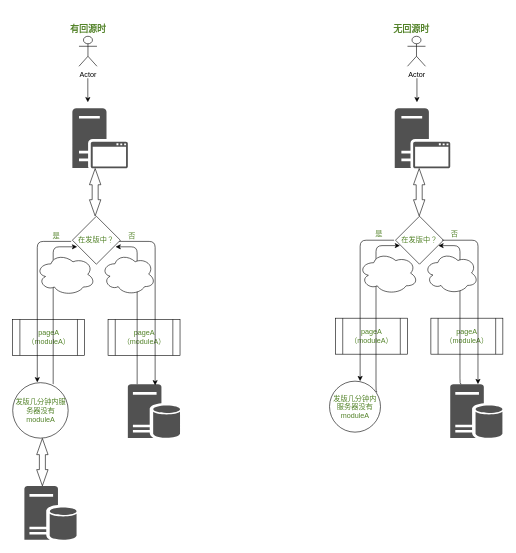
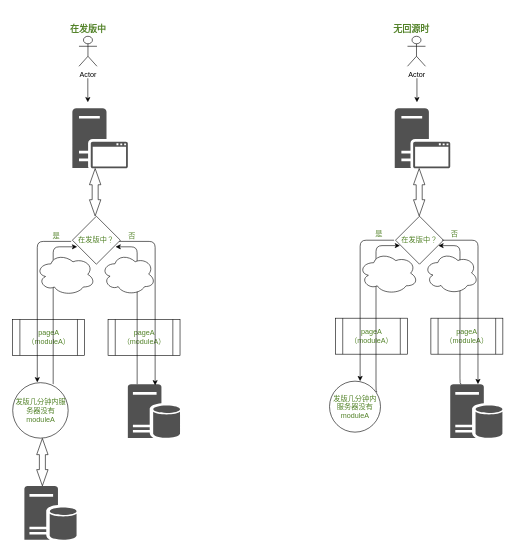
- <mxCell id="2" value="&lt;h1&gt;&lt;font style=&quot;font-size: 15px&quot;&gt;有回源时&lt;/font&gt;&lt;/h1&gt;" style="text;html=1;resizable=0;autosize=1;align=center;verticalAlign=middle;points=[];fillColor=none;strokeColor=none;rounded=0;fontColor=#528228;" vertex="1" parent="1"><mxGeometry x="106" y="20" width="80" height="50" as="geometry" /></mxCell>
+ <mxCell id="2" value="&lt;h1&gt;&lt;font style=&quot;font-size: 15px&quot;&gt;在发版中&lt;/font&gt;&lt;/h1&gt;" style="text;html=1;resizable=0;autosize=1;align=center;verticalAlign=middle;points=[];fillColor=none;strokeColor=none;rounded=0;fontColor=#528228;" vertex="1" parent="1"><mxGeometry x="106" y="20" width="80" height="50" as="geometry" /></mxCell>
